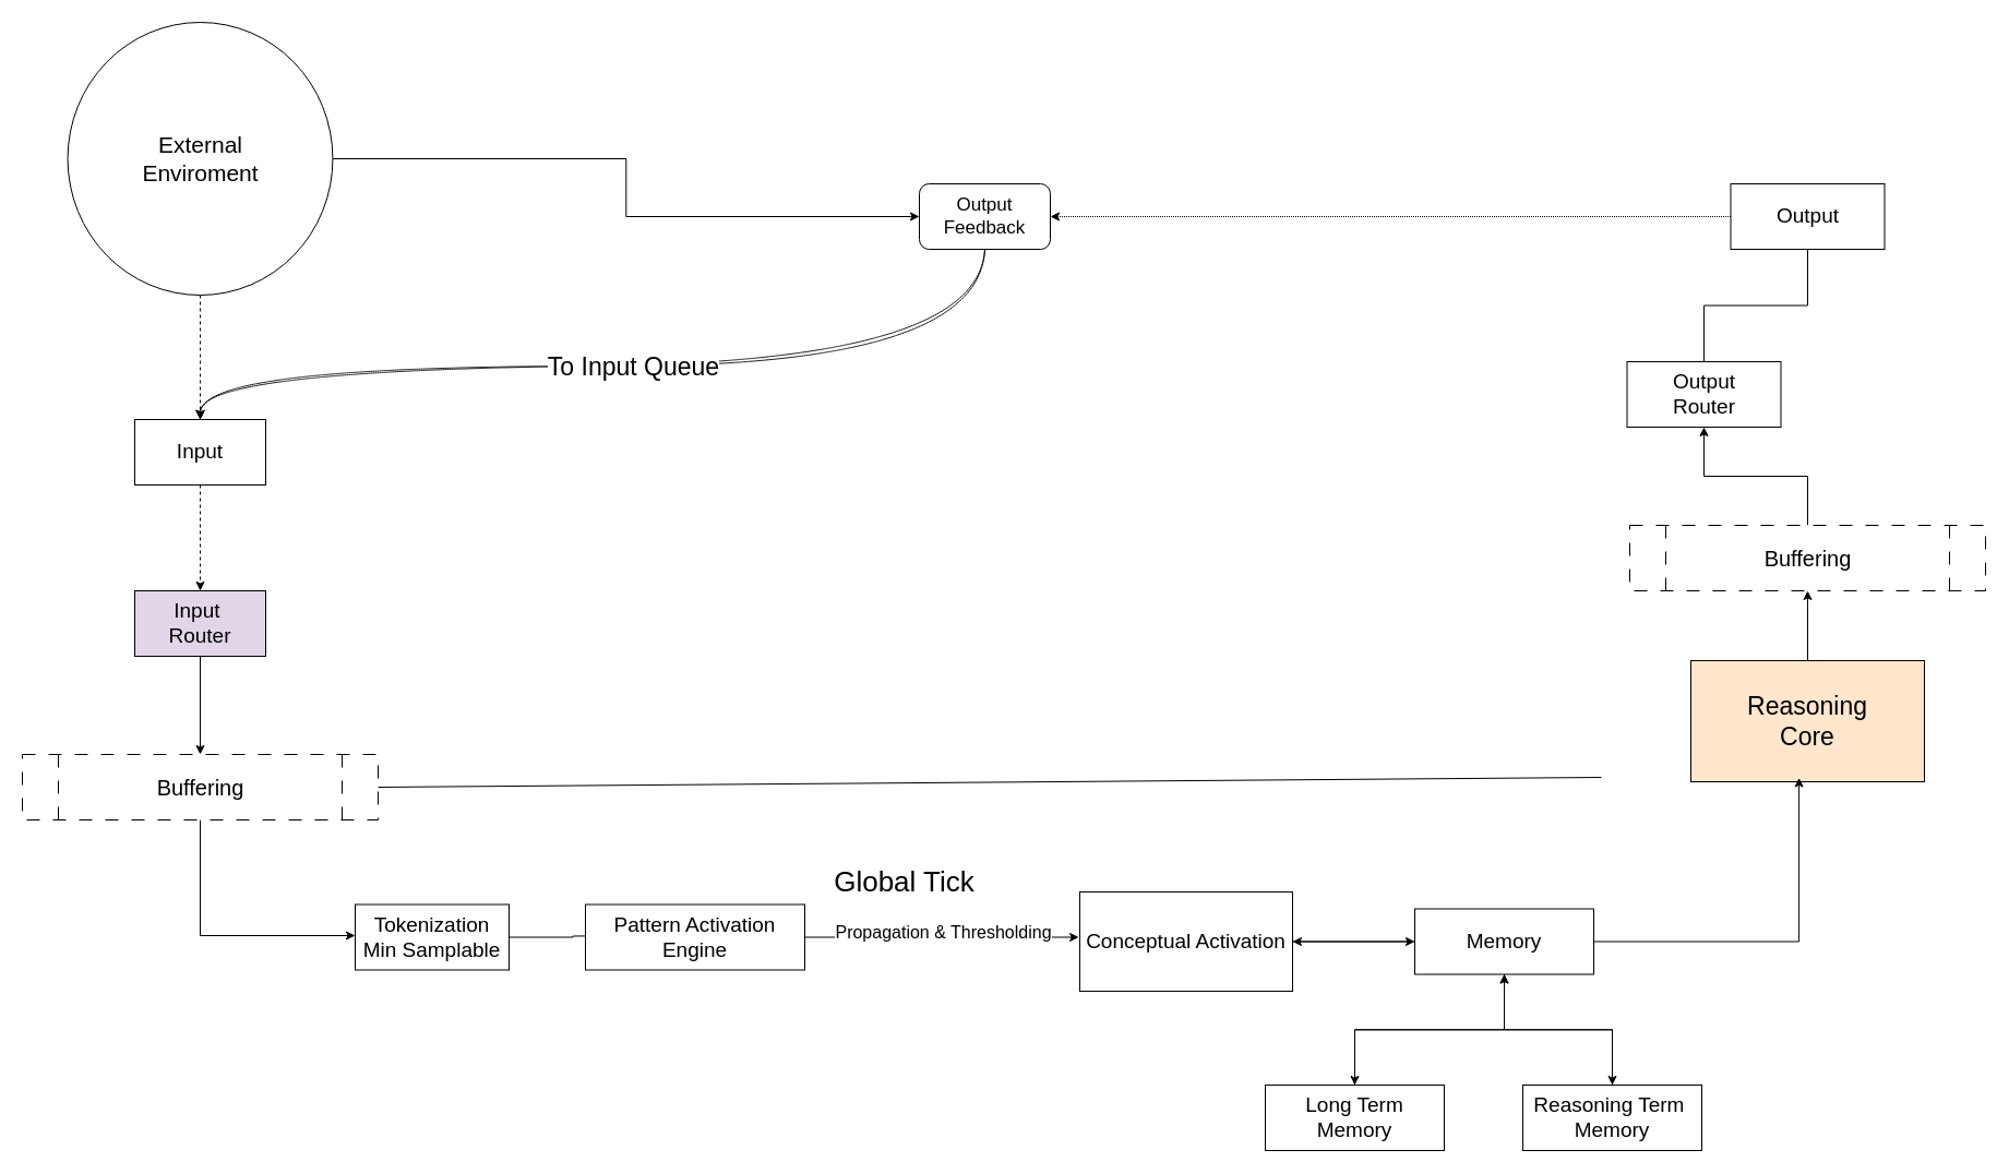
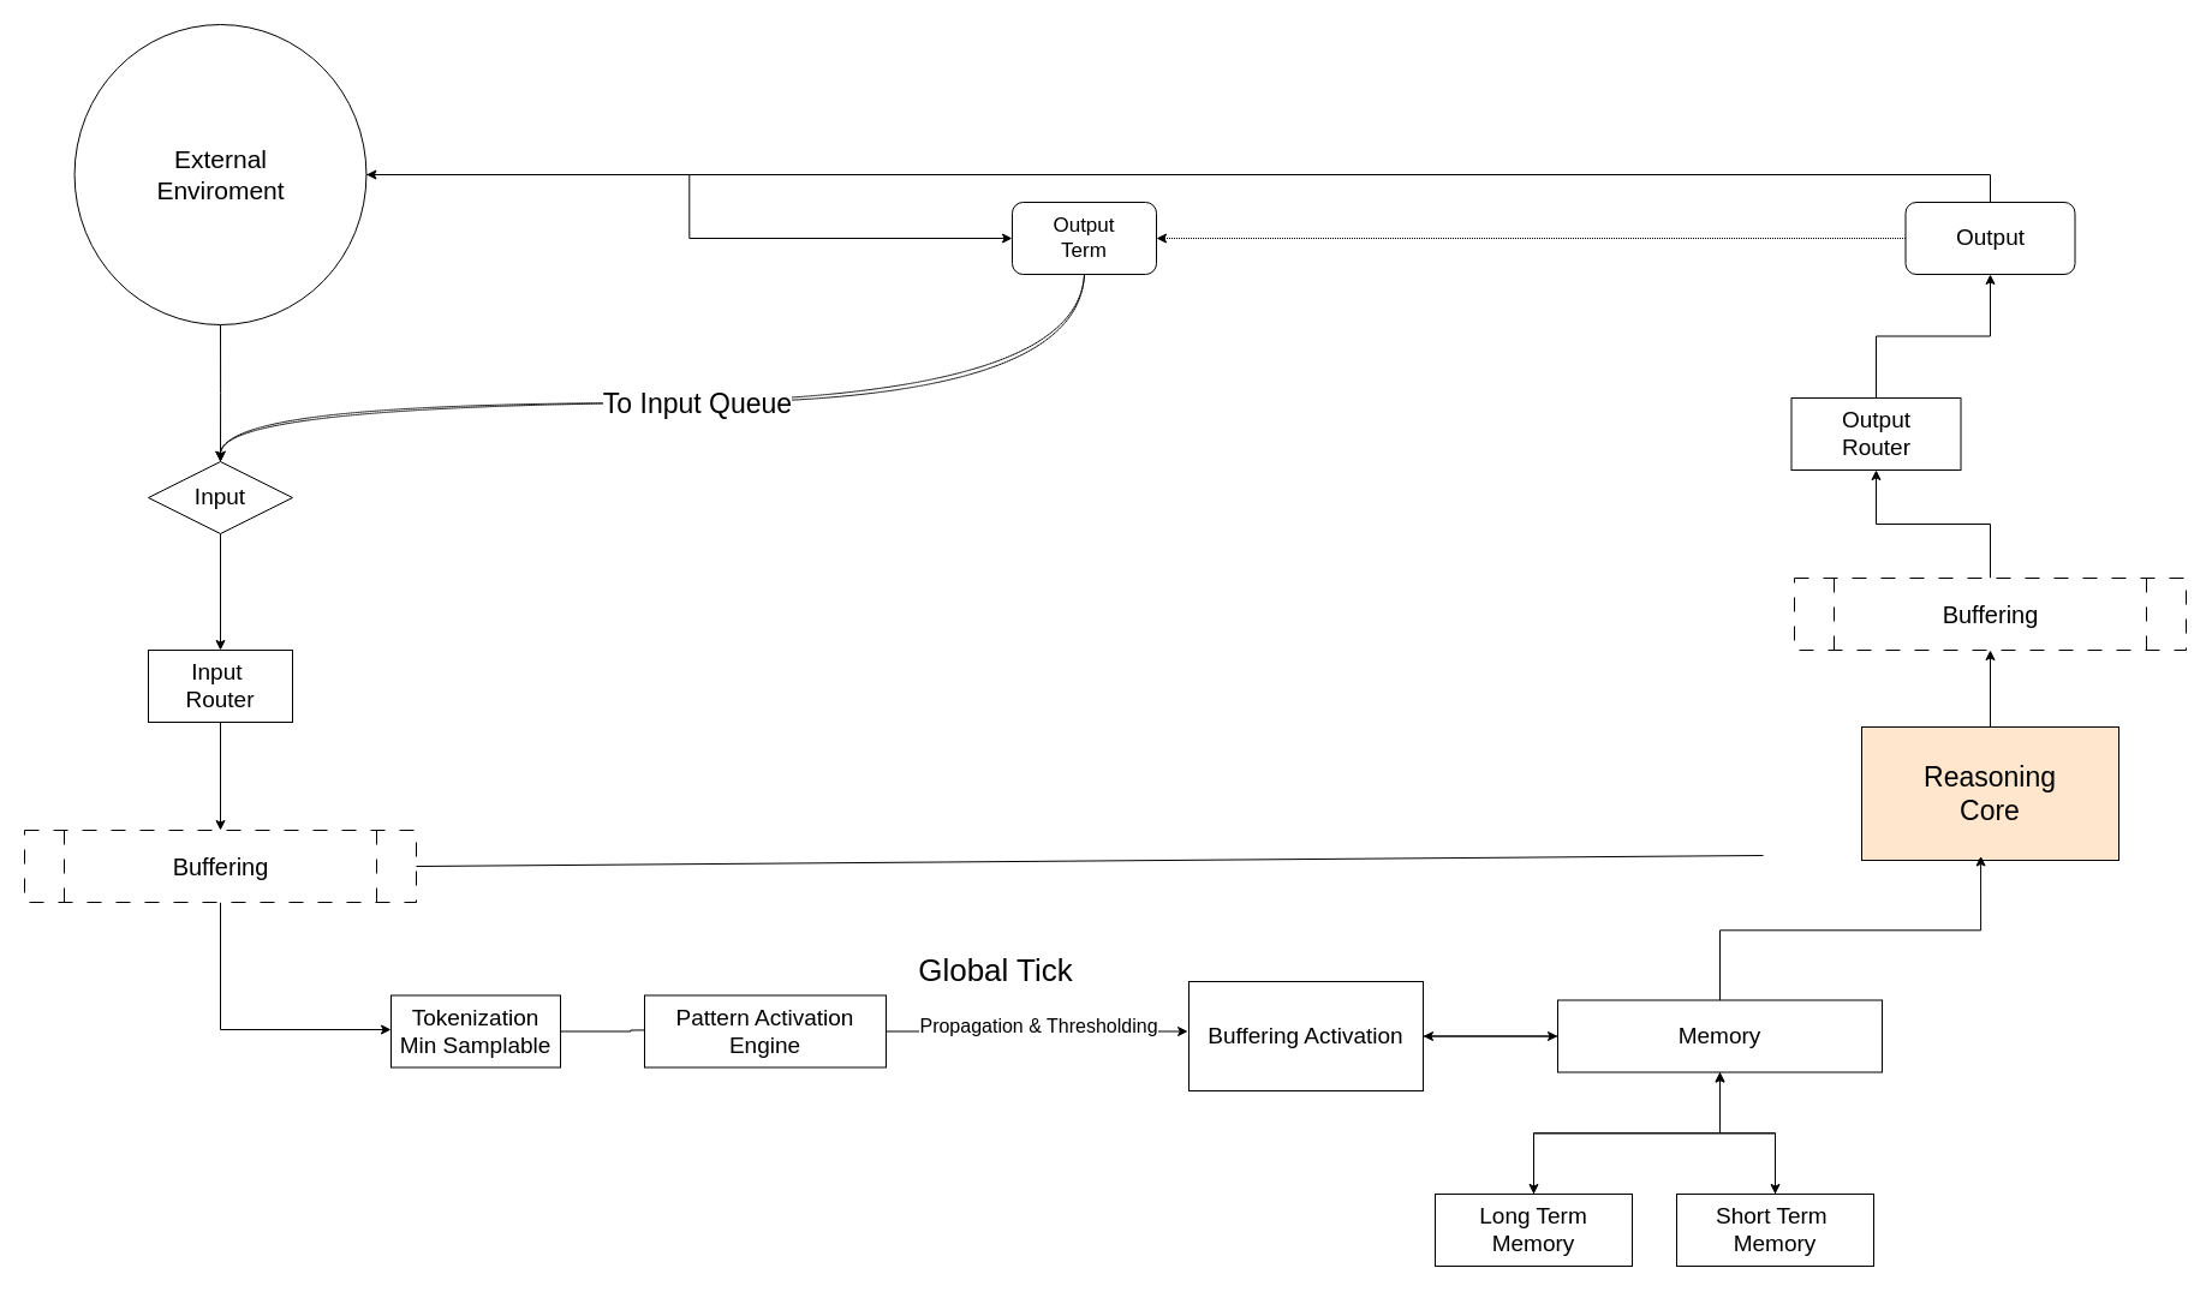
+ <mxCell id="15" style="edgeStyle=orthogonalEdgeStyle;rounded=0;orthogonalLoop=1;jettySize=auto;html=1;" edge="1" parent="1" source="17" target="4"><mxGeometry relative="1" as="geometry"><Array as="points"><mxPoint x="1656" y="145" /></Array></mxGeometry></mxCell>
- <mxCell id="40" value="&lt;font style=&quot;font-size: 17px;&quot;&gt;Output&lt;/font&gt;&lt;div&gt;&lt;font style=&quot;font-size: 17px;&quot;&gt;Feedback&lt;/font&gt;&lt;/div&gt;" style="rounded=1;whiteSpace=wrap;html=1;" vertex="1" parent="1"><mxGeometry x="842" y="168" width="120" height="60" as="geometry" /></mxCell>
+ <mxCell id="40" value="&lt;font style=&quot;font-size: 17px;&quot;&gt;Output&lt;/font&gt;&lt;div&gt;&lt;font style=&quot;font-size: 17px;&quot;&gt;Term&lt;/font&gt;&lt;/div&gt;" style="rounded=1;whiteSpace=wrap;html=1;" vertex="1" parent="1"><mxGeometry x="842" y="168" width="120" height="60" as="geometry" /></mxCell>
- <mxCell id="17" value="&lt;span style=&quot;font-size: 19px;&quot;&gt;Output&lt;/span&gt;" style="rounded=0;whiteSpace=wrap;html=1;" vertex="1" parent="1"><mxGeometry x="1585.5" y="168" width="141" height="60" as="geometry" /></mxCell>
+ <mxCell id="17" value="&lt;span style=&quot;font-size: 19px;&quot;&gt;Output&lt;/span&gt;" style="whiteSpace=wrap;html=1;rounded=1;" vertex="1" parent="1"><mxGeometry x="1585.5" y="168" width="141" height="60" as="geometry" /></mxCell>
- <mxCell id="18" style="edgeStyle=orthogonalEdgeStyle;rounded=0;orthogonalLoop=1;jettySize=auto;html=1;entryX=0.5;entryY=1;entryDx=0;entryDy=0;endArrow=none;" edge="1" parent="1" source="19" target="17"><mxGeometry relative="1" as="geometry" /></mxCell>
+ <mxCell id="18" style="edgeStyle=orthogonalEdgeStyle;rounded=0;orthogonalLoop=1;jettySize=auto;html=1;entryX=0.5;entryY=1;entryDx=0;entryDy=0;" edge="1" parent="1" source="19" target="17"><mxGeometry relative="1" as="geometry" /></mxCell>
- <mxCell id="2" style="edgeStyle=orthogonalEdgeStyle;rounded=0;orthogonalLoop=1;jettySize=auto;html=1;dashed=1;" parent="1" source="4" target="6" edge="1"><mxGeometry relative="1" as="geometry" /></mxCell>
+ <mxCell id="2" style="edgeStyle=orthogonalEdgeStyle;rounded=0;orthogonalLoop=1;jettySize=auto;html=1;" parent="1" source="4" target="6" edge="1"><mxGeometry relative="1" as="geometry" /></mxCell>
- <mxCell id="6" value="&lt;font style=&quot;font-size: 19px;&quot;&gt;Input&lt;/font&gt;" style="rounded=0;whiteSpace=wrap;html=1;" parent="1" vertex="1"><mxGeometry x="123" y="384" width="120" height="60" as="geometry" /></mxCell>
+ <mxCell id="6" value="&lt;font style=&quot;font-size: 19px;&quot;&gt;Input&lt;/font&gt;" style="rhombus;whiteSpace=wrap;html=1;" parent="1" vertex="1"><mxGeometry x="123" y="384" width="120" height="60" as="geometry" /></mxCell>
- <mxCell id="5" style="edgeStyle=orthogonalEdgeStyle;rounded=0;orthogonalLoop=1;jettySize=auto;html=1;dashed=1;" parent="1" source="6" target="8" edge="1"><mxGeometry relative="1" as="geometry" /></mxCell>
+ <mxCell id="5" style="edgeStyle=orthogonalEdgeStyle;rounded=0;orthogonalLoop=1;jettySize=auto;html=1;" parent="1" source="6" target="8" edge="1"><mxGeometry relative="1" as="geometry" /></mxCell>
- <mxCell id="8" value="&lt;div&gt;&lt;font style=&quot;font-size: 19px;&quot;&gt;&lt;br&gt;&lt;/font&gt;&lt;/div&gt;&lt;font style=&quot;font-size: 19px;&quot;&gt;Input&amp;nbsp;&lt;/font&gt;&lt;div&gt;&lt;font style=&quot;font-size: 19px;&quot;&gt;Router&lt;/font&gt;&lt;div&gt;&lt;font style=&quot;font-size: 19px;&quot;&gt;&lt;br&gt;&lt;/font&gt;&lt;/div&gt;&lt;/div&gt;" style="rounded=0;whiteSpace=wrap;html=1;fillColor=#e1d5e7;" parent="1" vertex="1"><mxGeometry x="123" y="541" width="120" height="60" as="geometry" /></mxCell>
+ <mxCell id="8" value="&lt;div&gt;&lt;font style=&quot;font-size: 19px;&quot;&gt;&lt;br&gt;&lt;/font&gt;&lt;/div&gt;&lt;font style=&quot;font-size: 19px;&quot;&gt;Input&amp;nbsp;&lt;/font&gt;&lt;div&gt;&lt;font style=&quot;font-size: 19px;&quot;&gt;Router&lt;/font&gt;&lt;div&gt;&lt;font style=&quot;font-size: 19px;&quot;&gt;&lt;br&gt;&lt;/font&gt;&lt;/div&gt;&lt;/div&gt;" style="rounded=0;whiteSpace=wrap;html=1;" parent="1" vertex="1"><mxGeometry x="123" y="541" width="120" height="60" as="geometry" /></mxCell>
- <mxCell id="28" value="&lt;span style=&quot;font-size: 19px;&quot;&gt;Memory&lt;/span&gt;" style="rounded=0;whiteSpace=wrap;html=1;" vertex="1" parent="1"><mxGeometry x="1296" y="832.5" width="164" height="60" as="geometry" /></mxCell>
+ <mxCell id="28" value="&lt;span style=&quot;font-size: 19px;&quot;&gt;Memory&lt;/span&gt;" style="rounded=0;whiteSpace=wrap;html=1;" vertex="1" parent="1"><mxGeometry x="1296" y="832.5" width="270" height="60" as="geometry" /></mxCell>
- <mxCell id="34" value="&lt;span style=&quot;font-size: 19px;&quot;&gt;Conceptual Activation&lt;/span&gt;" style="rounded=0;whiteSpace=wrap;html=1;" vertex="1" parent="1"><mxGeometry x="989" y="817" width="195" height="91" as="geometry" /></mxCell>
+ <mxCell id="34" value="&lt;span style=&quot;font-size: 19px;&quot;&gt;Buffering Activation&lt;/span&gt;" style="rounded=0;whiteSpace=wrap;html=1;" vertex="1" parent="1"><mxGeometry x="989" y="817" width="195" height="91" as="geometry" /></mxCell>
- <mxCell id="30" value="&lt;span style=&quot;font-size: 19px;&quot;&gt;Long Term Memory&lt;/span&gt;" style="rounded=0;whiteSpace=wrap;html=1;" vertex="1" parent="1"><mxGeometry x="1159" y="994" width="164" height="60" as="geometry" /></mxCell>
+ <mxCell id="30" value="&lt;span style=&quot;font-size: 19px;&quot;&gt;Long Term Memory&lt;/span&gt;" style="rounded=0;whiteSpace=wrap;html=1;" vertex="1" parent="1"><mxGeometry x="1194" y="994" width="164" height="60" as="geometry" /></mxCell>
- <mxCell id="32" value="&lt;span style=&quot;font-size: 19px;&quot;&gt;Reasoning Term&amp;nbsp;&lt;/span&gt;&lt;div&gt;&lt;span style=&quot;font-size: 19px;&quot;&gt;Memory&lt;/span&gt;&lt;/div&gt;" style="rounded=0;whiteSpace=wrap;html=1;" vertex="1" parent="1"><mxGeometry x="1395" y="994" width="164" height="60" as="geometry" /></mxCell>
+ <mxCell id="32" value="&lt;span style=&quot;font-size: 19px;&quot;&gt;Short Term&amp;nbsp;&lt;/span&gt;&lt;div&gt;&lt;span style=&quot;font-size: 19px;&quot;&gt;Memory&lt;/span&gt;&lt;/div&gt;" style="rounded=0;whiteSpace=wrap;html=1;" vertex="1" parent="1"><mxGeometry x="1395" y="994" width="164" height="60" as="geometry" /></mxCell>
